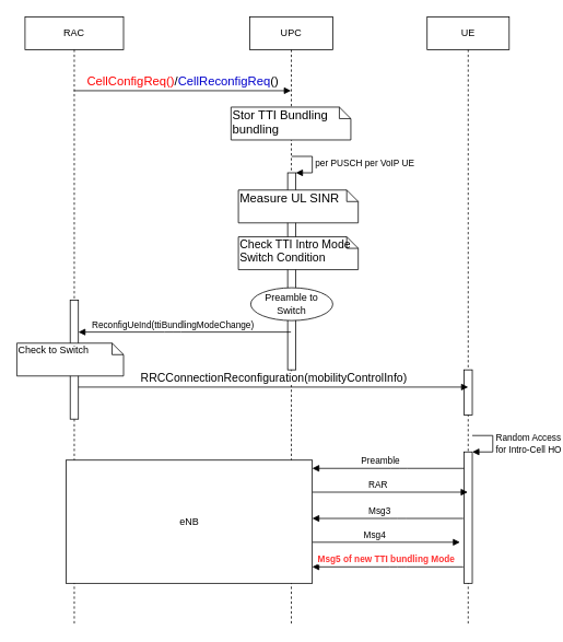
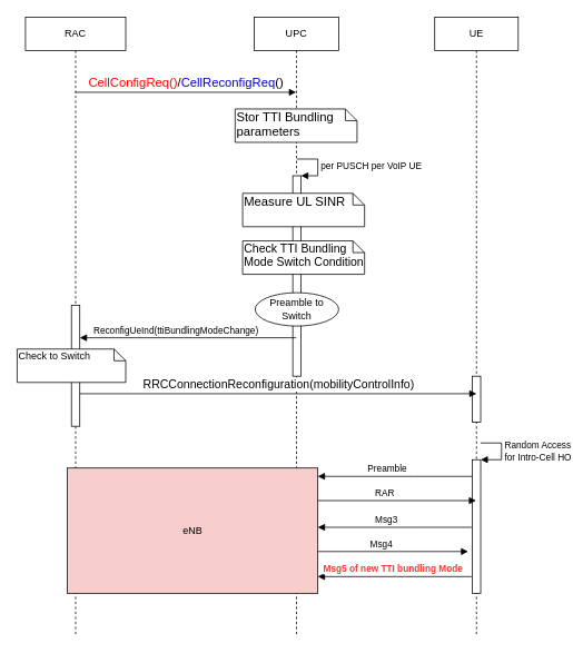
- <mxCell id="10" value="&lt;div style=&quot;font-size: 15px&quot;&gt;&lt;font style=&quot;font-size: 15px&quot;&gt;Stor TTI Bundling&lt;/font&gt;&lt;/div&gt;&lt;div style=&quot;font-size: 15px&quot;&gt;&lt;font style=&quot;font-size: 15px&quot;&gt; bundling&lt;/font&gt;&lt;/div&gt;" style="shape=note;whiteSpace=wrap;html=1;size=14;verticalAlign=top;align=left;spacingTop=-6;" parent="1" vertex="1"><mxGeometry x="281" y="130" width="146" height="40" as="geometry" /></mxCell>
+ <mxCell id="10" value="&lt;div style=&quot;font-size: 15px&quot;&gt;&lt;font style=&quot;font-size: 15px&quot;&gt;Stor TTI Bundling&lt;/font&gt;&lt;/div&gt;&lt;div style=&quot;font-size: 15px&quot;&gt;&lt;font style=&quot;font-size: 15px&quot;&gt; parameters&lt;/font&gt;&lt;/div&gt;" style="shape=note;whiteSpace=wrap;html=1;size=14;verticalAlign=top;align=left;spacingTop=-6;" parent="1" vertex="1"><mxGeometry x="281" y="130" width="146" height="40" as="geometry" /></mxCell>
- <mxCell id="12" value="&lt;font style=&quot;font-size: 14px&quot;&gt;Check TTI Intro Mode Switch Condition&lt;/font&gt;" style="shape=note;whiteSpace=wrap;html=1;size=14;verticalAlign=top;align=left;spacingTop=-6;" parent="1" vertex="1"><mxGeometry x="290" y="288" width="146" height="40" as="geometry" /></mxCell>
+ <mxCell id="12" value="&lt;font style=&quot;font-size: 14px&quot;&gt;Check TTI Bundling Mode Switch Condition&lt;/font&gt;" style="shape=note;whiteSpace=wrap;html=1;size=14;verticalAlign=top;align=left;spacingTop=-6;" parent="1" vertex="1"><mxGeometry x="290" y="288" width="146" height="40" as="geometry" /></mxCell>
- <mxCell id="23" value="eNB" style="html=1;points=[];perimeter=orthogonalPerimeter;" vertex="1" parent="1"><mxGeometry x="80" y="560" width="300" height="150" as="geometry" /></mxCell>
+ <mxCell id="23" value="eNB" style="html=1;points=[];perimeter=orthogonalPerimeter;fillColor=#f8cecc;" vertex="1" parent="1"><mxGeometry x="80" y="560" width="300" height="150" as="geometry" /></mxCell>
